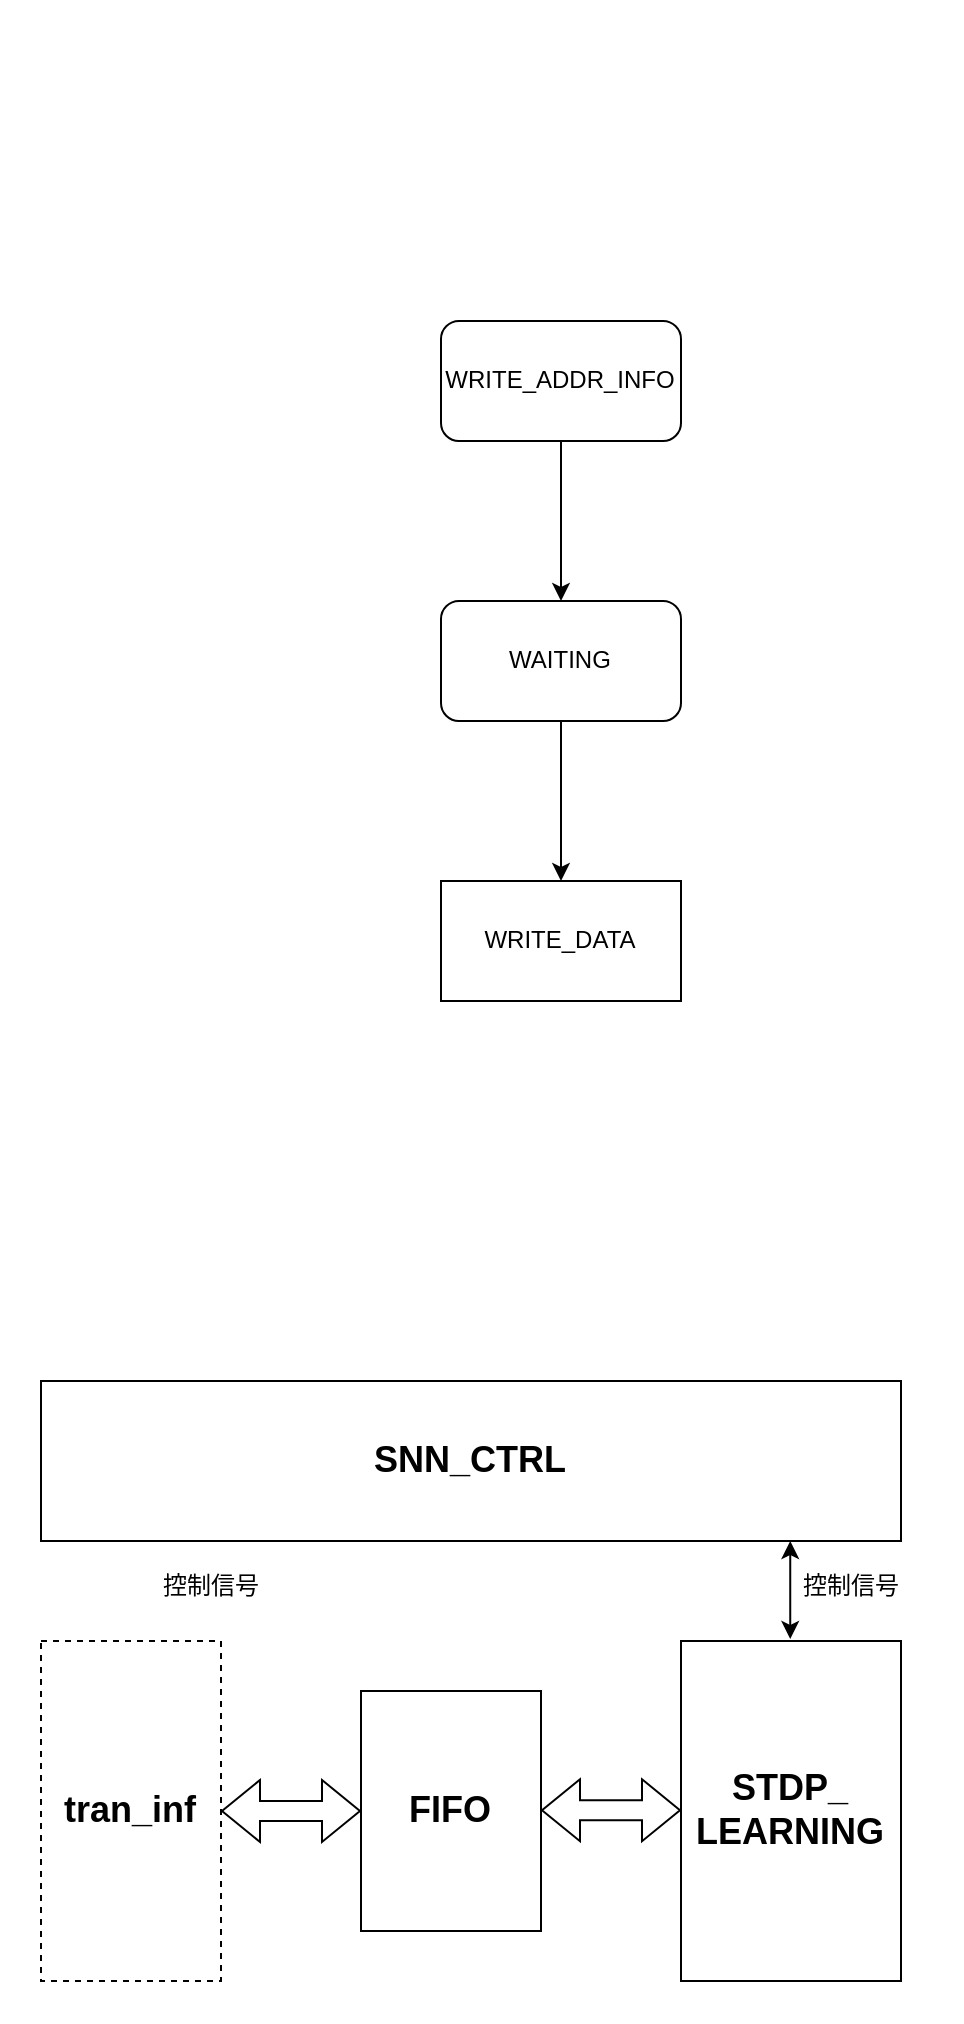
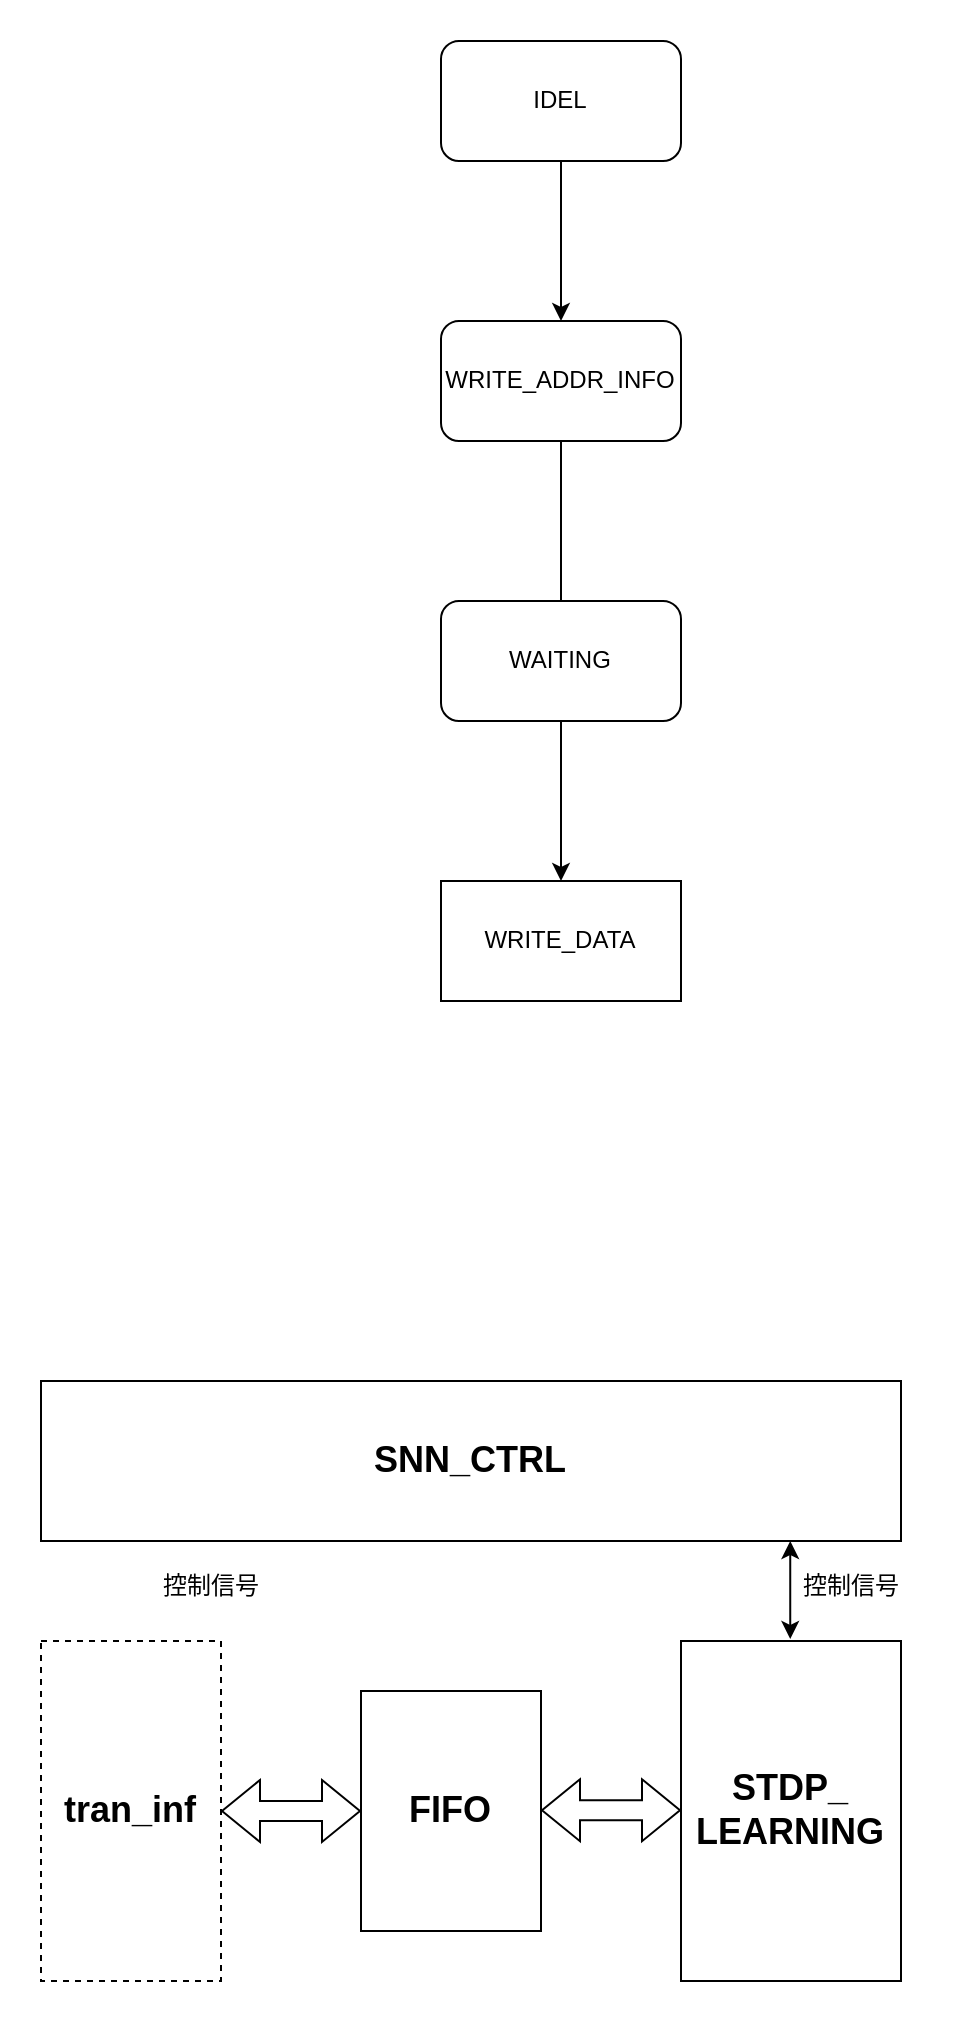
+ <mxCell id="3" value="IDEL" style="rounded=1;whiteSpace=wrap;html=1;" vertex="1" parent="1"><mxGeometry x="220" y="20" width="120" height="60" as="geometry" /></mxCell>
+ <mxCell id="2" value="" style="edgeStyle=orthogonalEdgeStyle;rounded=0;orthogonalLoop=1;jettySize=auto;html=1;" edge="1" parent="1" source="3" target="5"><mxGeometry relative="1" as="geometry" /></mxCell>
- <mxCell id="4" value="" style="edgeStyle=orthogonalEdgeStyle;rounded=0;orthogonalLoop=1;jettySize=auto;html=1;" edge="1" parent="1" source="5" target="7"><mxGeometry relative="1" as="geometry" /></mxCell>
+ <mxCell id="4" value="" style="edgeStyle=orthogonalEdgeStyle;rounded=0;orthogonalLoop=1;jettySize=auto;html=1;endArrow=none;" edge="1" parent="1" source="5" target="7"><mxGeometry relative="1" as="geometry" /></mxCell>
